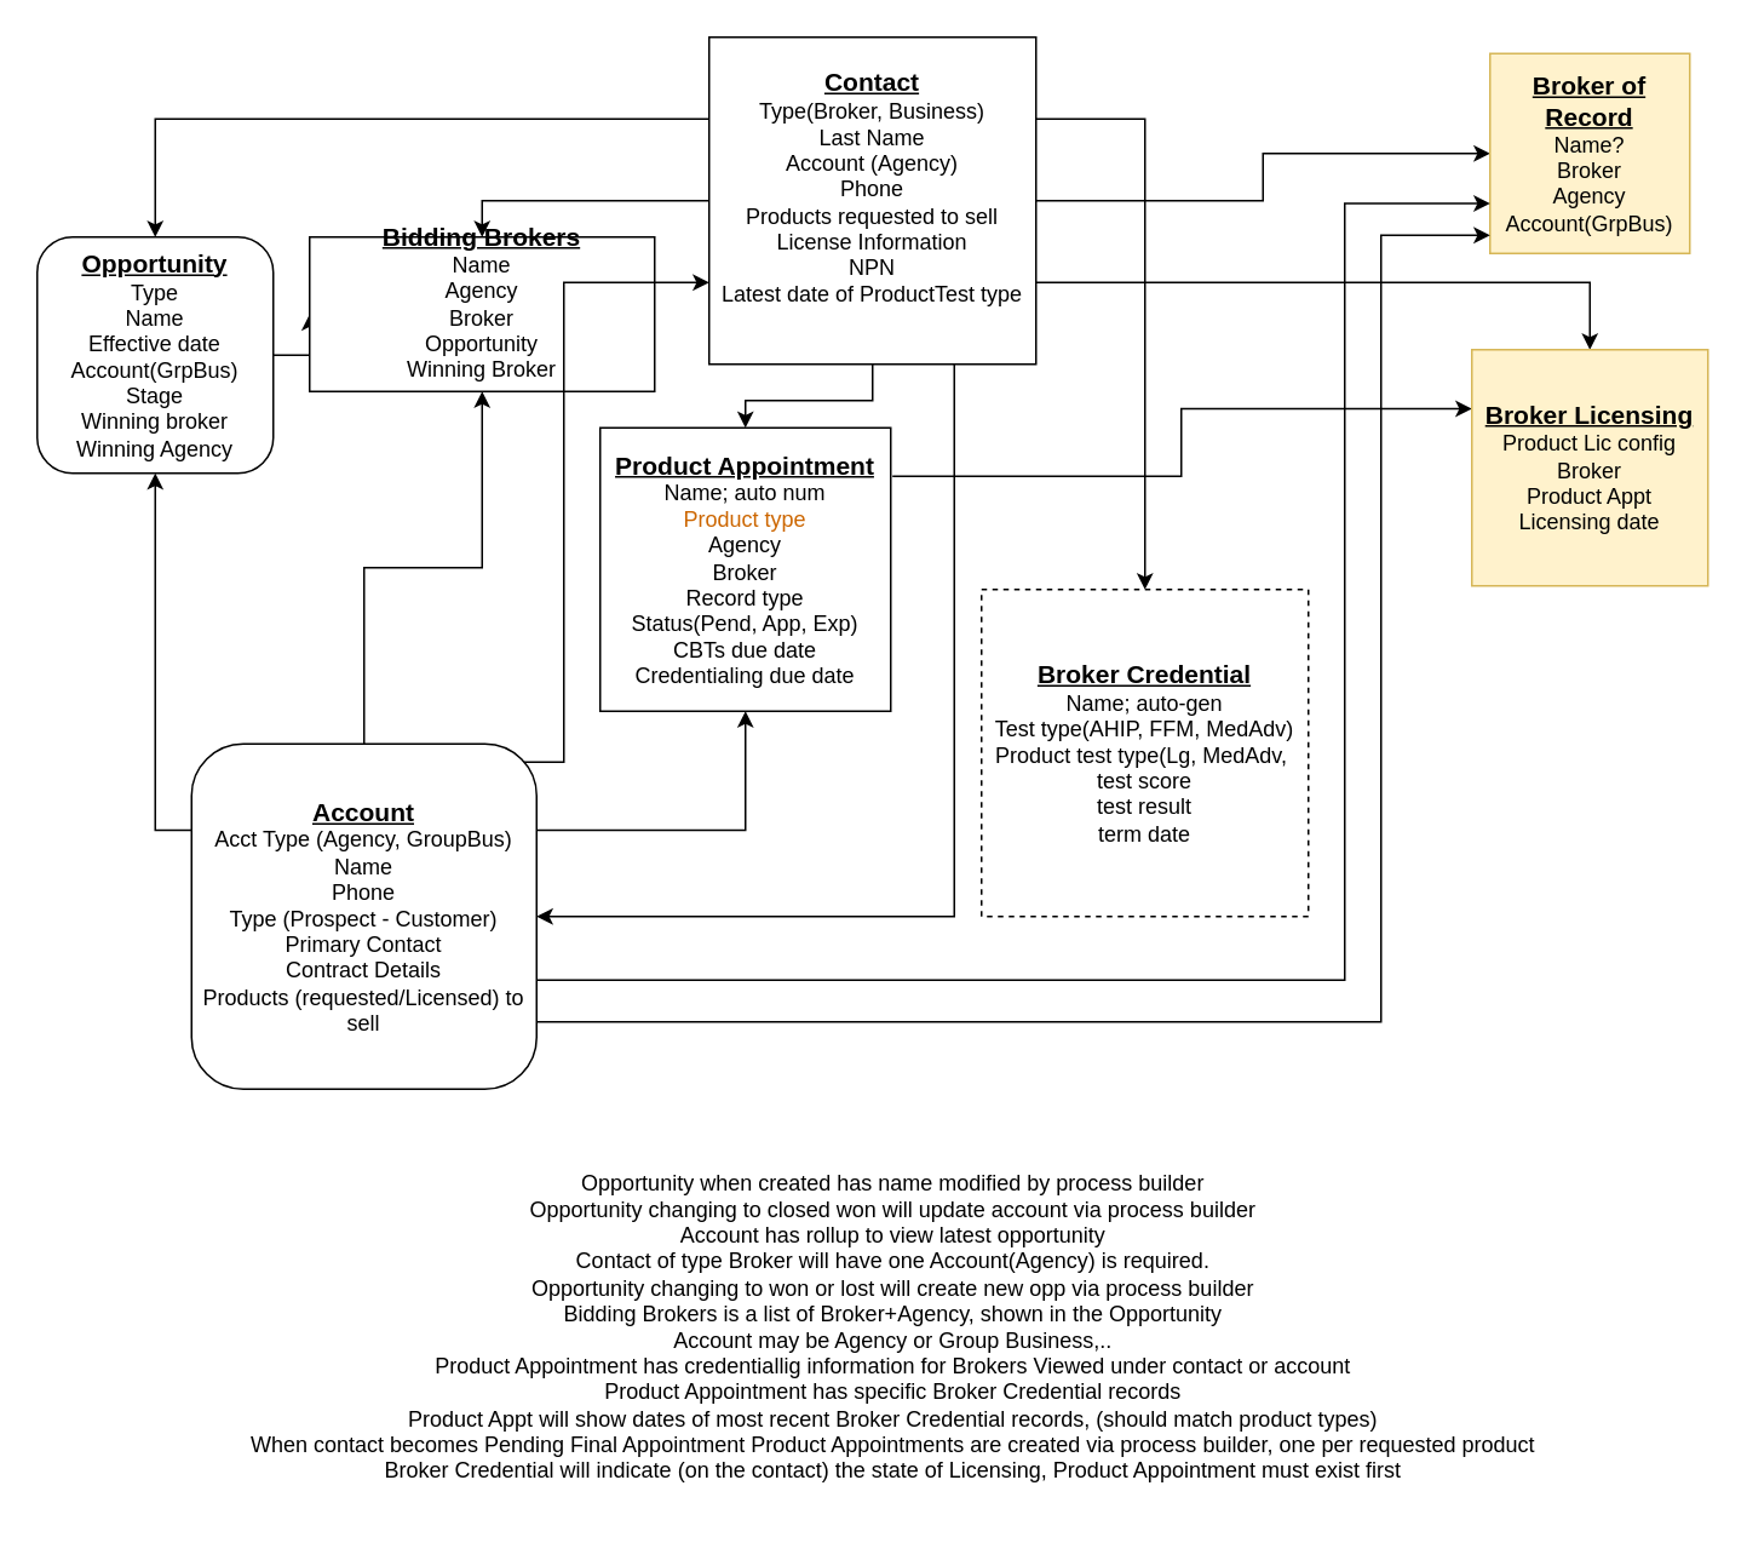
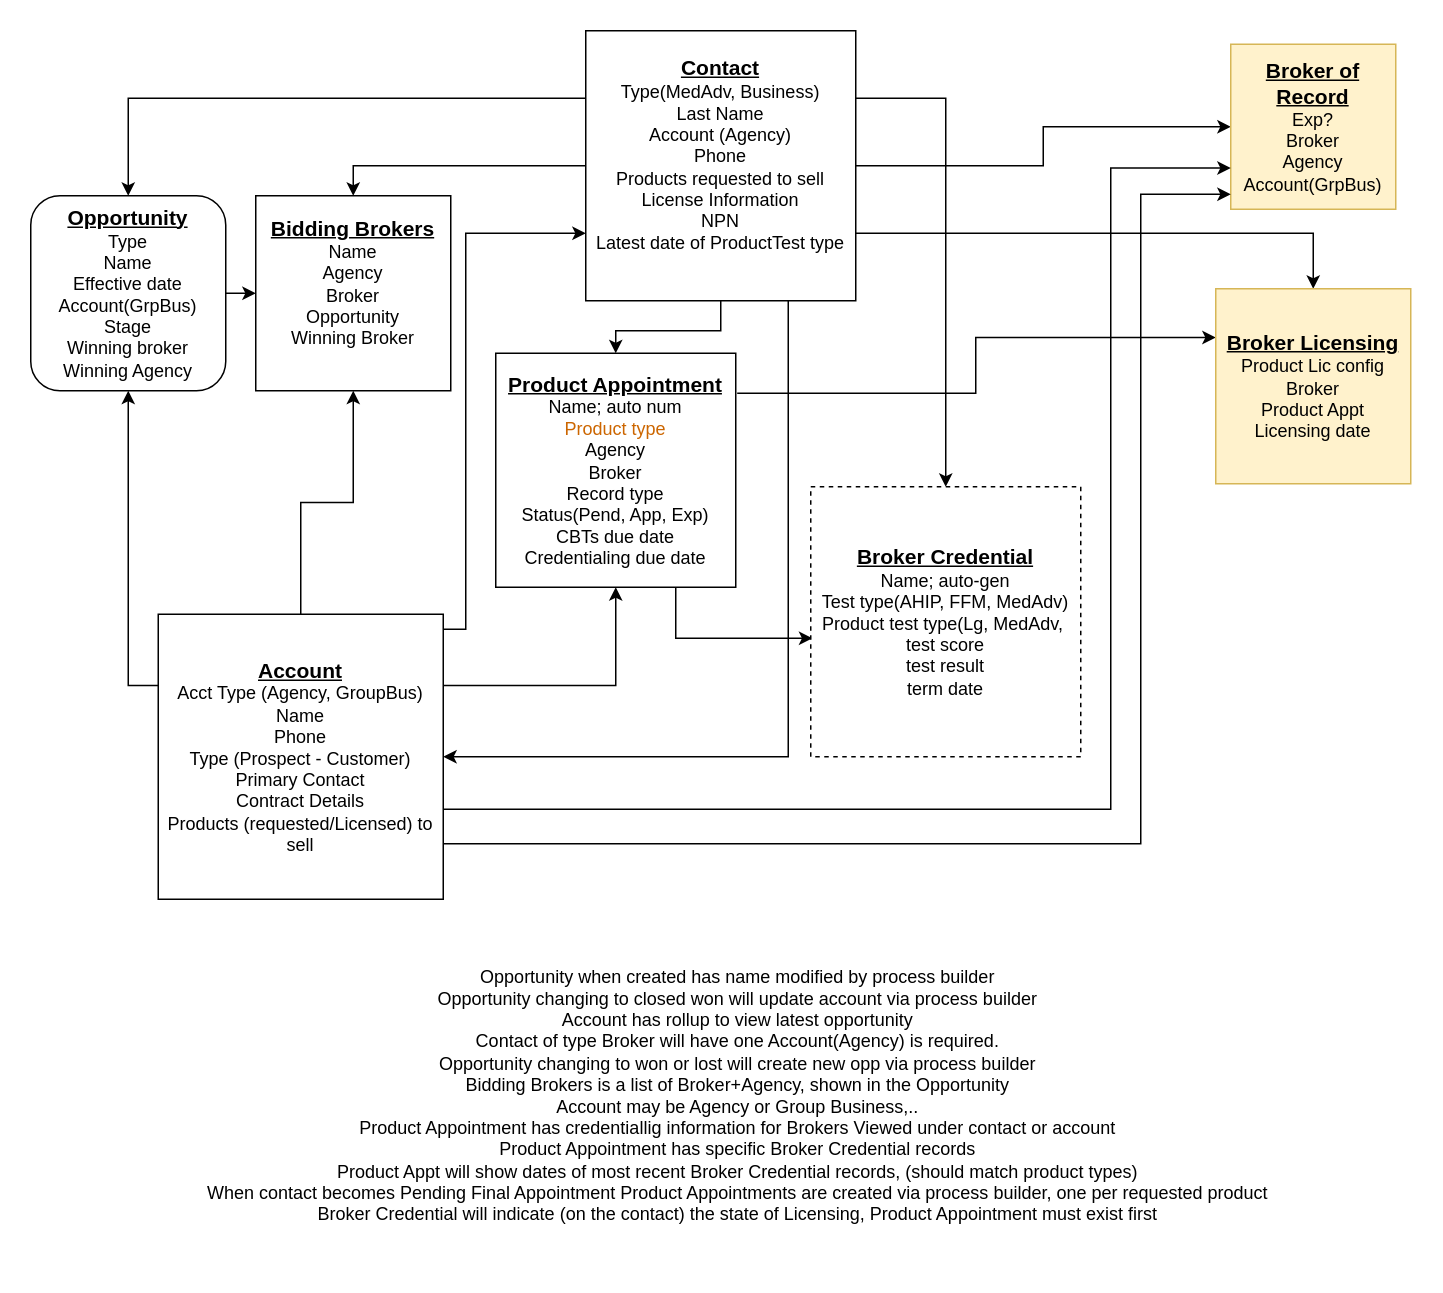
- <mxCell id="13" value="&lt;b&gt;&lt;u&gt;&lt;font style=&quot;font-size: 14px&quot;&gt;Broker of Record&lt;/font&gt;&lt;/u&gt;&lt;/b&gt;&lt;br&gt;Name?&lt;br&gt;Broker&lt;br&gt;Agency&lt;br&gt;Account(GrpBus)&lt;br&gt;" style="whiteSpace=wrap;html=1;aspect=fixed;fillColor=#fff2cc;strokeColor=#d6b656;" parent="1" vertex="1"><mxGeometry x="820" y="29" width="110" height="110" as="geometry" /></mxCell>
+ <mxCell id="13" value="&lt;b&gt;&lt;u&gt;&lt;font style=&quot;font-size: 14px&quot;&gt;Broker of Record&lt;/font&gt;&lt;/u&gt;&lt;/b&gt;&lt;br&gt;Exp?&lt;br&gt;Broker&lt;br&gt;Agency&lt;br&gt;Account(GrpBus)&lt;br&gt;" style="whiteSpace=wrap;html=1;aspect=fixed;fillColor=#fff2cc;strokeColor=#d6b656;" parent="1" vertex="1"><mxGeometry x="820" y="29" width="110" height="110" as="geometry" /></mxCell>
- <mxCell id="12" value="&lt;b&gt;&lt;font style=&quot;font-size: 14px&quot;&gt;&lt;u&gt;Contact&lt;/u&gt;&lt;/font&gt;&lt;/b&gt;&lt;br&gt;Type(Broker, Business)&lt;br&gt;Last Name&lt;br&gt;Account (Agency)&lt;br&gt;Phone&lt;br&gt;Products requested to sell&lt;br&gt;License Information&lt;br&gt;NPN&lt;br&gt;Latest date of ProductTest type&lt;br&gt;&lt;br&gt;" style="whiteSpace=wrap;html=1;aspect=fixed;" parent="1" vertex="1"><mxGeometry x="390" width="180" height="180" as="geometry" y="20" /></mxCell>
+ <mxCell id="12" value="&lt;b&gt;&lt;font style=&quot;font-size: 14px&quot;&gt;&lt;u&gt;Contact&lt;/u&gt;&lt;/font&gt;&lt;/b&gt;&lt;br&gt;Type(MedAdv, Business)&lt;br&gt;Last Name&lt;br&gt;Account (Agency)&lt;br&gt;Phone&lt;br&gt;Products requested to sell&lt;br&gt;License Information&lt;br&gt;NPN&lt;br&gt;Latest date of ProductTest type&lt;br&gt;&lt;br&gt;" style="whiteSpace=wrap;html=1;aspect=fixed;" parent="1" vertex="1"><mxGeometry x="390" width="180" height="180" as="geometry" y="20" /></mxCell>
- <mxCell id="4" value="&lt;b&gt;&lt;u&gt;&lt;font style=&quot;font-size: 14px&quot;&gt;Bidding Brokers&lt;/font&gt;&lt;/u&gt;&lt;/b&gt;&lt;br&gt;Name&lt;br&gt;Agency&lt;br&gt;Broker&lt;br&gt;Opportunity&lt;br&gt;Winning Broker&lt;br&gt;&lt;br&gt;" style="whiteSpace=wrap;html=1;aspect=fixed;" parent="1" vertex="1"><mxGeometry x="170" y="130" width="190" height="85" as="geometry" /></mxCell>
+ <mxCell id="4" value="&lt;b&gt;&lt;u&gt;&lt;font style=&quot;font-size: 14px&quot;&gt;Bidding Brokers&lt;/font&gt;&lt;/u&gt;&lt;/b&gt;&lt;br&gt;Name&lt;br&gt;Agency&lt;br&gt;Broker&lt;br&gt;Opportunity&lt;br&gt;Winning Broker&lt;br&gt;&lt;br&gt;" style="whiteSpace=wrap;html=1;aspect=fixed;" parent="1" vertex="1"><mxGeometry x="170" y="130" width="130" height="130" as="geometry" /></mxCell>
+ <mxCell id="23" style="edgeStyle=orthogonalEdgeStyle;rounded=0;orthogonalLoop=1;jettySize=auto;html=1;exitX=0.75;exitY=1;exitDx=0;exitDy=0;entryX=0.006;entryY=0.561;entryDx=0;entryDy=0;entryPerimeter=0;" parent="1" source="24" target="25" edge="1"><mxGeometry relative="1" as="geometry" /></mxCell>
- <mxCell id="22" value="&lt;b&gt;&lt;u&gt;&lt;font style=&quot;font-size: 14px&quot;&gt;Account&lt;/font&gt;&lt;/u&gt;&lt;/b&gt;&lt;br&gt;Acct Type (Agency, GroupBus)&lt;br&gt;Name&lt;br&gt;Phone&lt;br&gt;Type (Prospect - Customer)&lt;br&gt;Primary Contact&lt;br&gt;Contract Details&lt;br&gt;Products (requested/Licensed) to sell&lt;br&gt;" style="whiteSpace=wrap;html=1;aspect=fixed;rounded=1;" parent="1" vertex="1"><mxGeometry x="105" y="409" width="190" height="190" as="geometry" /></mxCell>
+ <mxCell id="22" value="&lt;b&gt;&lt;u&gt;&lt;font style=&quot;font-size: 14px&quot;&gt;Account&lt;/font&gt;&lt;/u&gt;&lt;/b&gt;&lt;br&gt;Acct Type (Agency, GroupBus)&lt;br&gt;Name&lt;br&gt;Phone&lt;br&gt;Type (Prospect - Customer)&lt;br&gt;Primary Contact&lt;br&gt;Contract Details&lt;br&gt;Products (requested/Licensed) to sell&lt;br&gt;" style="whiteSpace=wrap;html=1;aspect=fixed;" parent="1" vertex="1"><mxGeometry x="105" y="409" width="190" height="190" as="geometry" /></mxCell>
